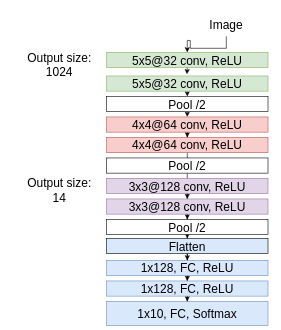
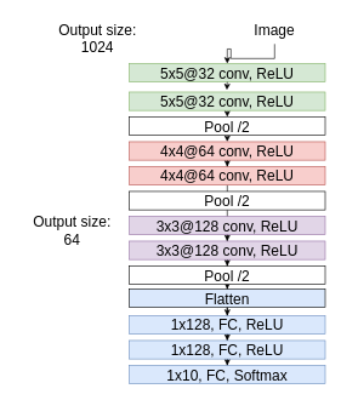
- <mxCell id="26" value="&lt;div&gt;Output size:&lt;/div&gt;&lt;div&gt;1024&lt;/div&gt;" style="text;html=1;align=center;verticalAlign=middle;whiteSpace=wrap;rounded=0;fontSize=20;" parent="1" vertex="1"><mxGeometry x="20" y="88.145" width="156.947" height="37.961" as="geometry" /></mxCell>
+ <mxCell id="26" value="&lt;div&gt;Output size:&lt;/div&gt;&lt;div&gt;1024&lt;/div&gt;" style="text;html=1;align=center;verticalAlign=middle;whiteSpace=wrap;rounded=0;fontSize=20;" parent="1" vertex="1"><mxGeometry x="55" y="33.145" width="156.947" height="37.961" as="geometry" /></mxCell>
- <mxCell id="29" value="&lt;div&gt;Output size:&lt;/div&gt;&lt;div&gt;14&lt;br&gt;&lt;/div&gt;" style="text;html=1;align=center;verticalAlign=middle;whiteSpace=wrap;rounded=0;fontSize=20;" parent="1" vertex="1"><mxGeometry x="20" y="296.936" width="156.947" height="37.961" as="geometry" /></mxCell>
+ <mxCell id="29" value="&lt;div&gt;Output size:&lt;/div&gt;&lt;div&gt;64&lt;br&gt;&lt;/div&gt;" style="text;html=1;align=center;verticalAlign=middle;whiteSpace=wrap;rounded=0;fontSize=20;" parent="1" vertex="1"><mxGeometry x="20" y="296.936" width="156.947" height="37.961" as="geometry" /></mxCell>
- <mxCell id="25" value="1x10, FC, Softmax" style="rounded=0;whiteSpace=wrap;html=1;fillColor=#dae8fc;strokeColor=#6c8ebf;fontSize=20;" parent="1" vertex="1"><mxGeometry x="176.947" y="501.913" width="269.053" height="40" as="geometry" /></mxCell>
+ <mxCell id="25" value="1x10, FC, Softmax" style="rounded=0;whiteSpace=wrap;html=1;fillColor=#dae8fc;strokeColor=#6c8ebf;fontSize=20;" parent="1" vertex="1"><mxGeometry x="176.947" y="501.913" width="269.053" height="25.307" as="geometry" /></mxCell>
